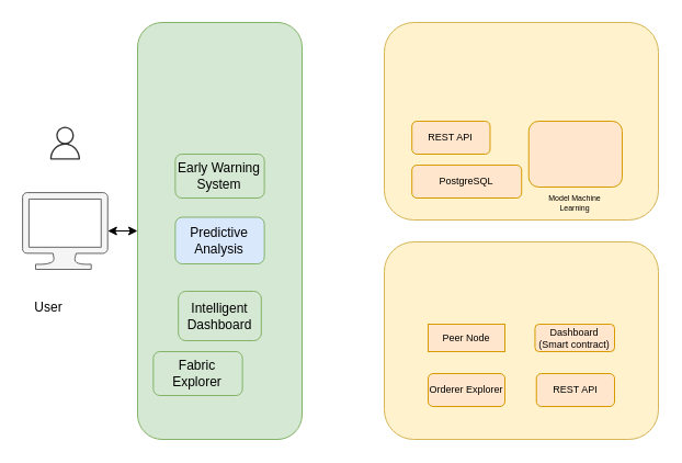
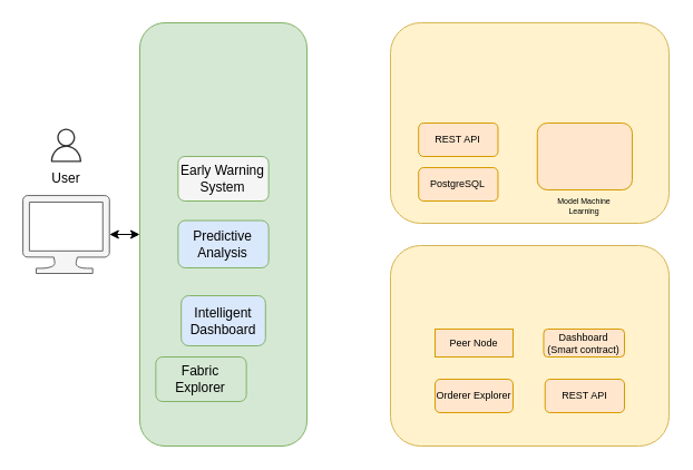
- <mxCell id="20" value="Early Warning System" style="rounded=1;whiteSpace=wrap;html=1;fillColor=#d5e8d4;strokeColor=#82b366;fontSize=12;" vertex="1" parent="1"><mxGeometry x="159.36" y="140" width="81.27" height="40" as="geometry" /></mxCell>
+ <mxCell id="20" value="Early Warning System" style="rounded=1;whiteSpace=wrap;html=1;fillColor=#f5f5f5;strokeColor=#82b366;fontSize=12;" vertex="1" parent="1"><mxGeometry x="159.36" y="140" width="81.27" height="40" as="geometry" /></mxCell>
- <mxCell id="23" value="PostgreSQL" style="rounded=1;whiteSpace=wrap;html=1;fillColor=#ffe6cc;strokeColor=#d79b00;fontSize=9;" vertex="1" parent="1"><mxGeometry x="375.21" y="150" width="100" height="30" as="geometry" /></mxCell>
+ <mxCell id="23" value="PostgreSQL" style="rounded=1;whiteSpace=wrap;html=1;fillColor=#ffe6cc;strokeColor=#d79b00;fontSize=9;" vertex="1" parent="1"><mxGeometry x="375.21" y="150" width="71.27" height="30" as="geometry" /></mxCell>
- <mxCell id="24" value="User" style="text;html=1;align=center;verticalAlign=middle;whiteSpace=wrap;rounded=0;" vertex="1" parent="1"><mxGeometry x="13.89" y="265" width="60" height="30" as="geometry" /></mxCell>
+ <mxCell id="24" value="User" style="text;html=1;align=center;verticalAlign=middle;whiteSpace=wrap;rounded=0;" vertex="1" parent="1"><mxGeometry x="28.89" y="145" width="60" height="30" as="geometry" /></mxCell>
- <mxCell id="18" value="Intelligent Dashboard" style="rounded=1;whiteSpace=wrap;html=1;fillColor=#d5e8d4;strokeColor=#82b366;fontSize=12;" vertex="1" parent="1"><mxGeometry x="162.18" y="265" width="75.64" height="45" as="geometry" /></mxCell>
+ <mxCell id="18" value="Intelligent Dashboard" style="rounded=1;whiteSpace=wrap;html=1;fillColor=#dae8fc;strokeColor=#82b366;fontSize=12;" vertex="1" parent="1"><mxGeometry x="162.18" y="265" width="75.64" height="45" as="geometry" /></mxCell>
